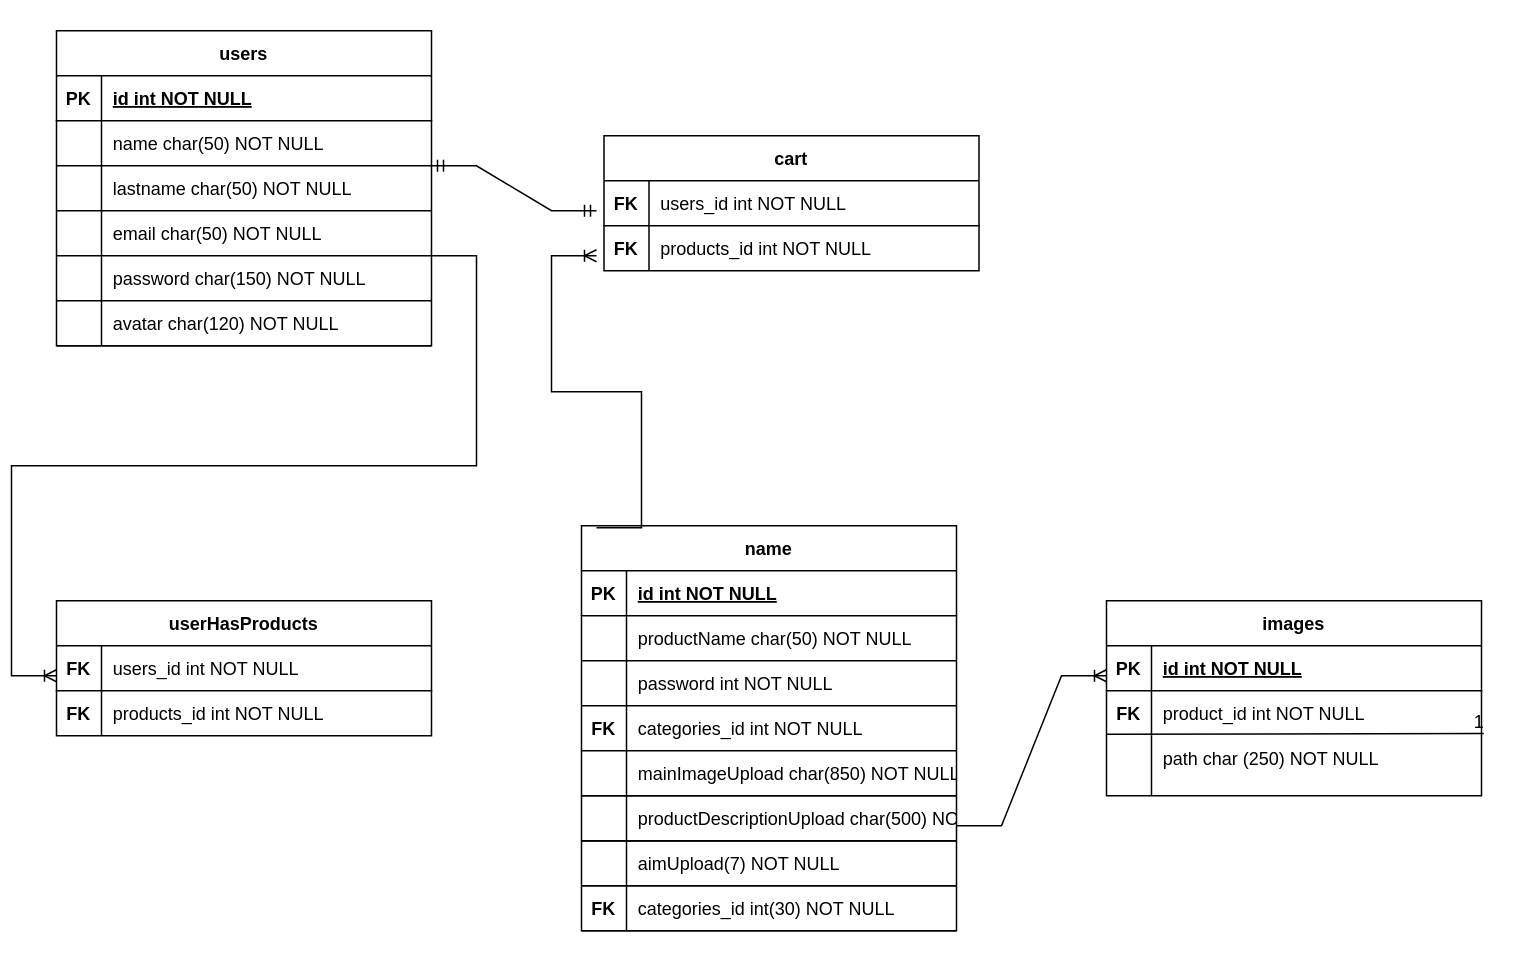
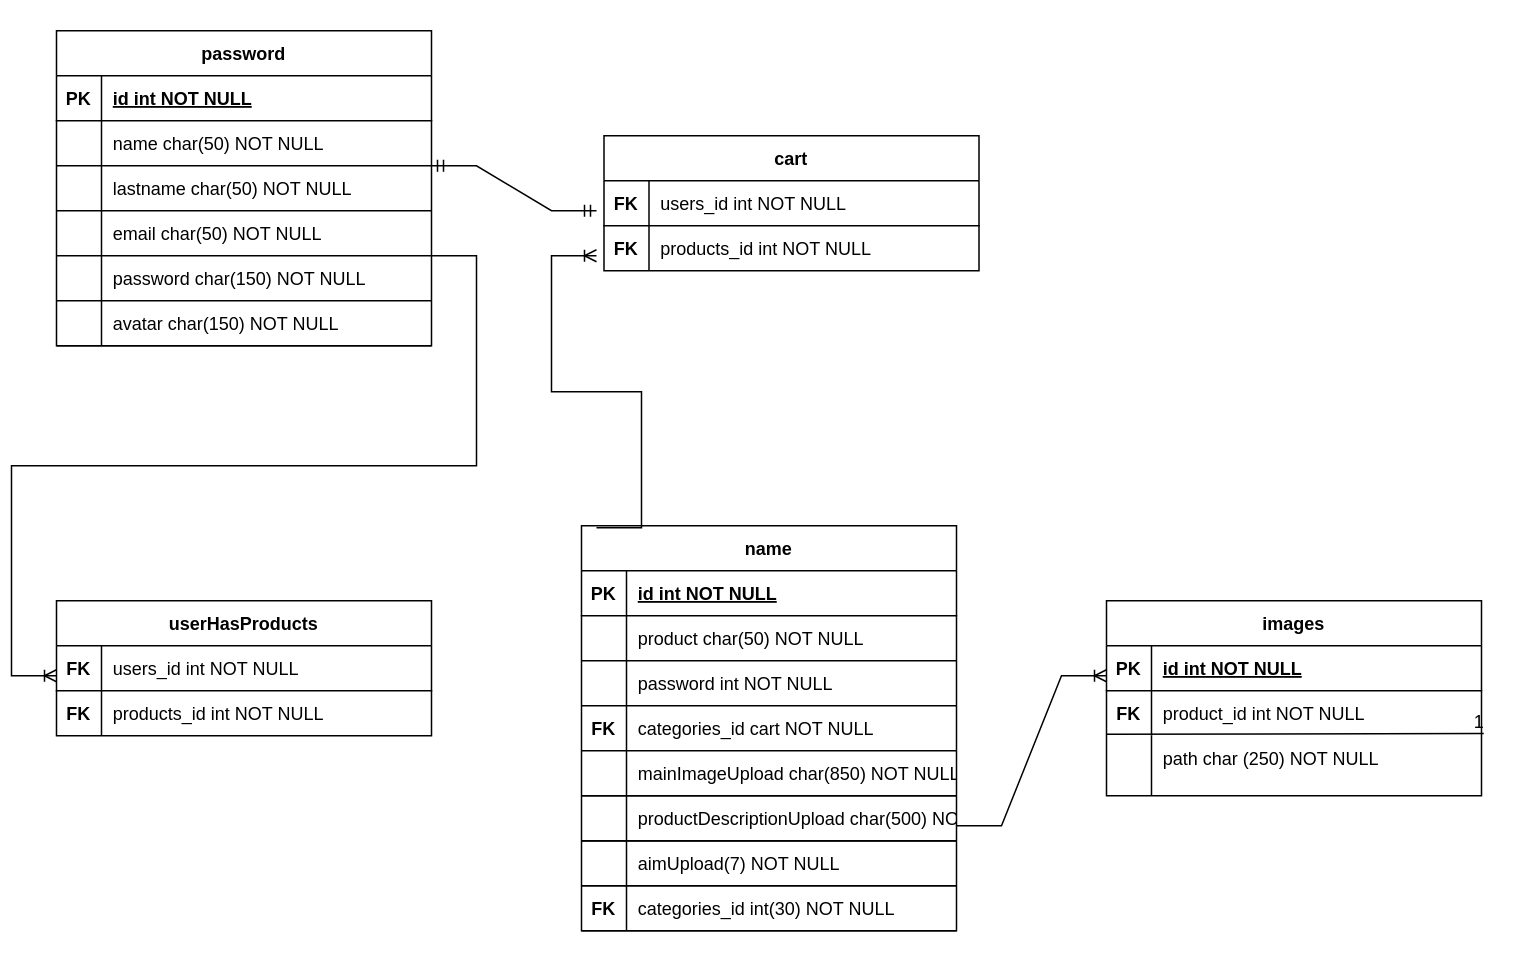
- <mxCell id="2" value="users" style="shape=table;startSize=30;container=1;collapsible=1;childLayout=tableLayout;fixedRows=1;rowLines=0;fontStyle=1;align=center;resizeLast=1;" parent="1" vertex="1"><mxGeometry x="20" y="20" width="250" height="210" as="geometry"><mxRectangle x="120" y="120" width="70" height="30" as="alternateBounds" /></mxGeometry></mxCell>
+ <mxCell id="2" value="password" style="shape=table;startSize=30;container=1;collapsible=1;childLayout=tableLayout;fixedRows=1;rowLines=0;fontStyle=1;align=center;resizeLast=1;" parent="1" vertex="1"><mxGeometry x="20" y="20" width="250" height="210" as="geometry"><mxRectangle x="120" y="120" width="70" height="30" as="alternateBounds" /></mxGeometry></mxCell>
- <mxCell id="18" value="avatar char(120) NOT NULL" style="shape=partialRectangle;overflow=hidden;connectable=0;fillColor=none;top=0;left=0;bottom=0;right=0;align=left;spacingLeft=6;" parent="1" vertex="1"><mxGeometry x="50" y="200" width="220" height="30" as="geometry"><mxRectangle width="220" height="30" as="alternateBounds" /></mxGeometry></mxCell>
+ <mxCell id="18" value="avatar char(150) NOT NULL" style="shape=partialRectangle;overflow=hidden;connectable=0;fillColor=none;top=0;left=0;bottom=0;right=0;align=left;spacingLeft=6;" parent="1" vertex="1"><mxGeometry x="50" y="200" width="220" height="30" as="geometry"><mxRectangle width="220" height="30" as="alternateBounds" /></mxGeometry></mxCell>
- <mxCell id="25" value="productName char(50) NOT NULL" style="shape=partialRectangle;overflow=hidden;connectable=0;fillColor=none;top=0;left=0;bottom=0;right=0;align=left;spacingLeft=6;" parent="23" vertex="1"><mxGeometry x="30" width="220" height="30" as="geometry"><mxRectangle width="220" height="30" as="alternateBounds" /></mxGeometry></mxCell>
+ <mxCell id="25" value="product char(50) NOT NULL" style="shape=partialRectangle;overflow=hidden;connectable=0;fillColor=none;top=0;left=0;bottom=0;right=0;align=left;spacingLeft=6;" parent="23" vertex="1"><mxGeometry x="30" width="220" height="30" as="geometry"><mxRectangle width="220" height="30" as="alternateBounds" /></mxGeometry></mxCell>
- <mxCell id="33" value="categories_id int NOT NULL" style="shape=partialRectangle;overflow=hidden;connectable=0;fillColor=none;top=0;left=0;bottom=0;right=0;align=left;spacingLeft=6;" parent="1" vertex="1"><mxGeometry x="400" y="470" width="220" height="30" as="geometry"><mxRectangle width="220" height="30" as="alternateBounds" /></mxGeometry></mxCell>
+ <mxCell id="33" value="categories_id cart NOT NULL" style="shape=partialRectangle;overflow=hidden;connectable=0;fillColor=none;top=0;left=0;bottom=0;right=0;align=left;spacingLeft=6;" parent="1" vertex="1"><mxGeometry x="400" y="470" width="220" height="30" as="geometry"><mxRectangle width="220" height="30" as="alternateBounds" /></mxGeometry></mxCell>
